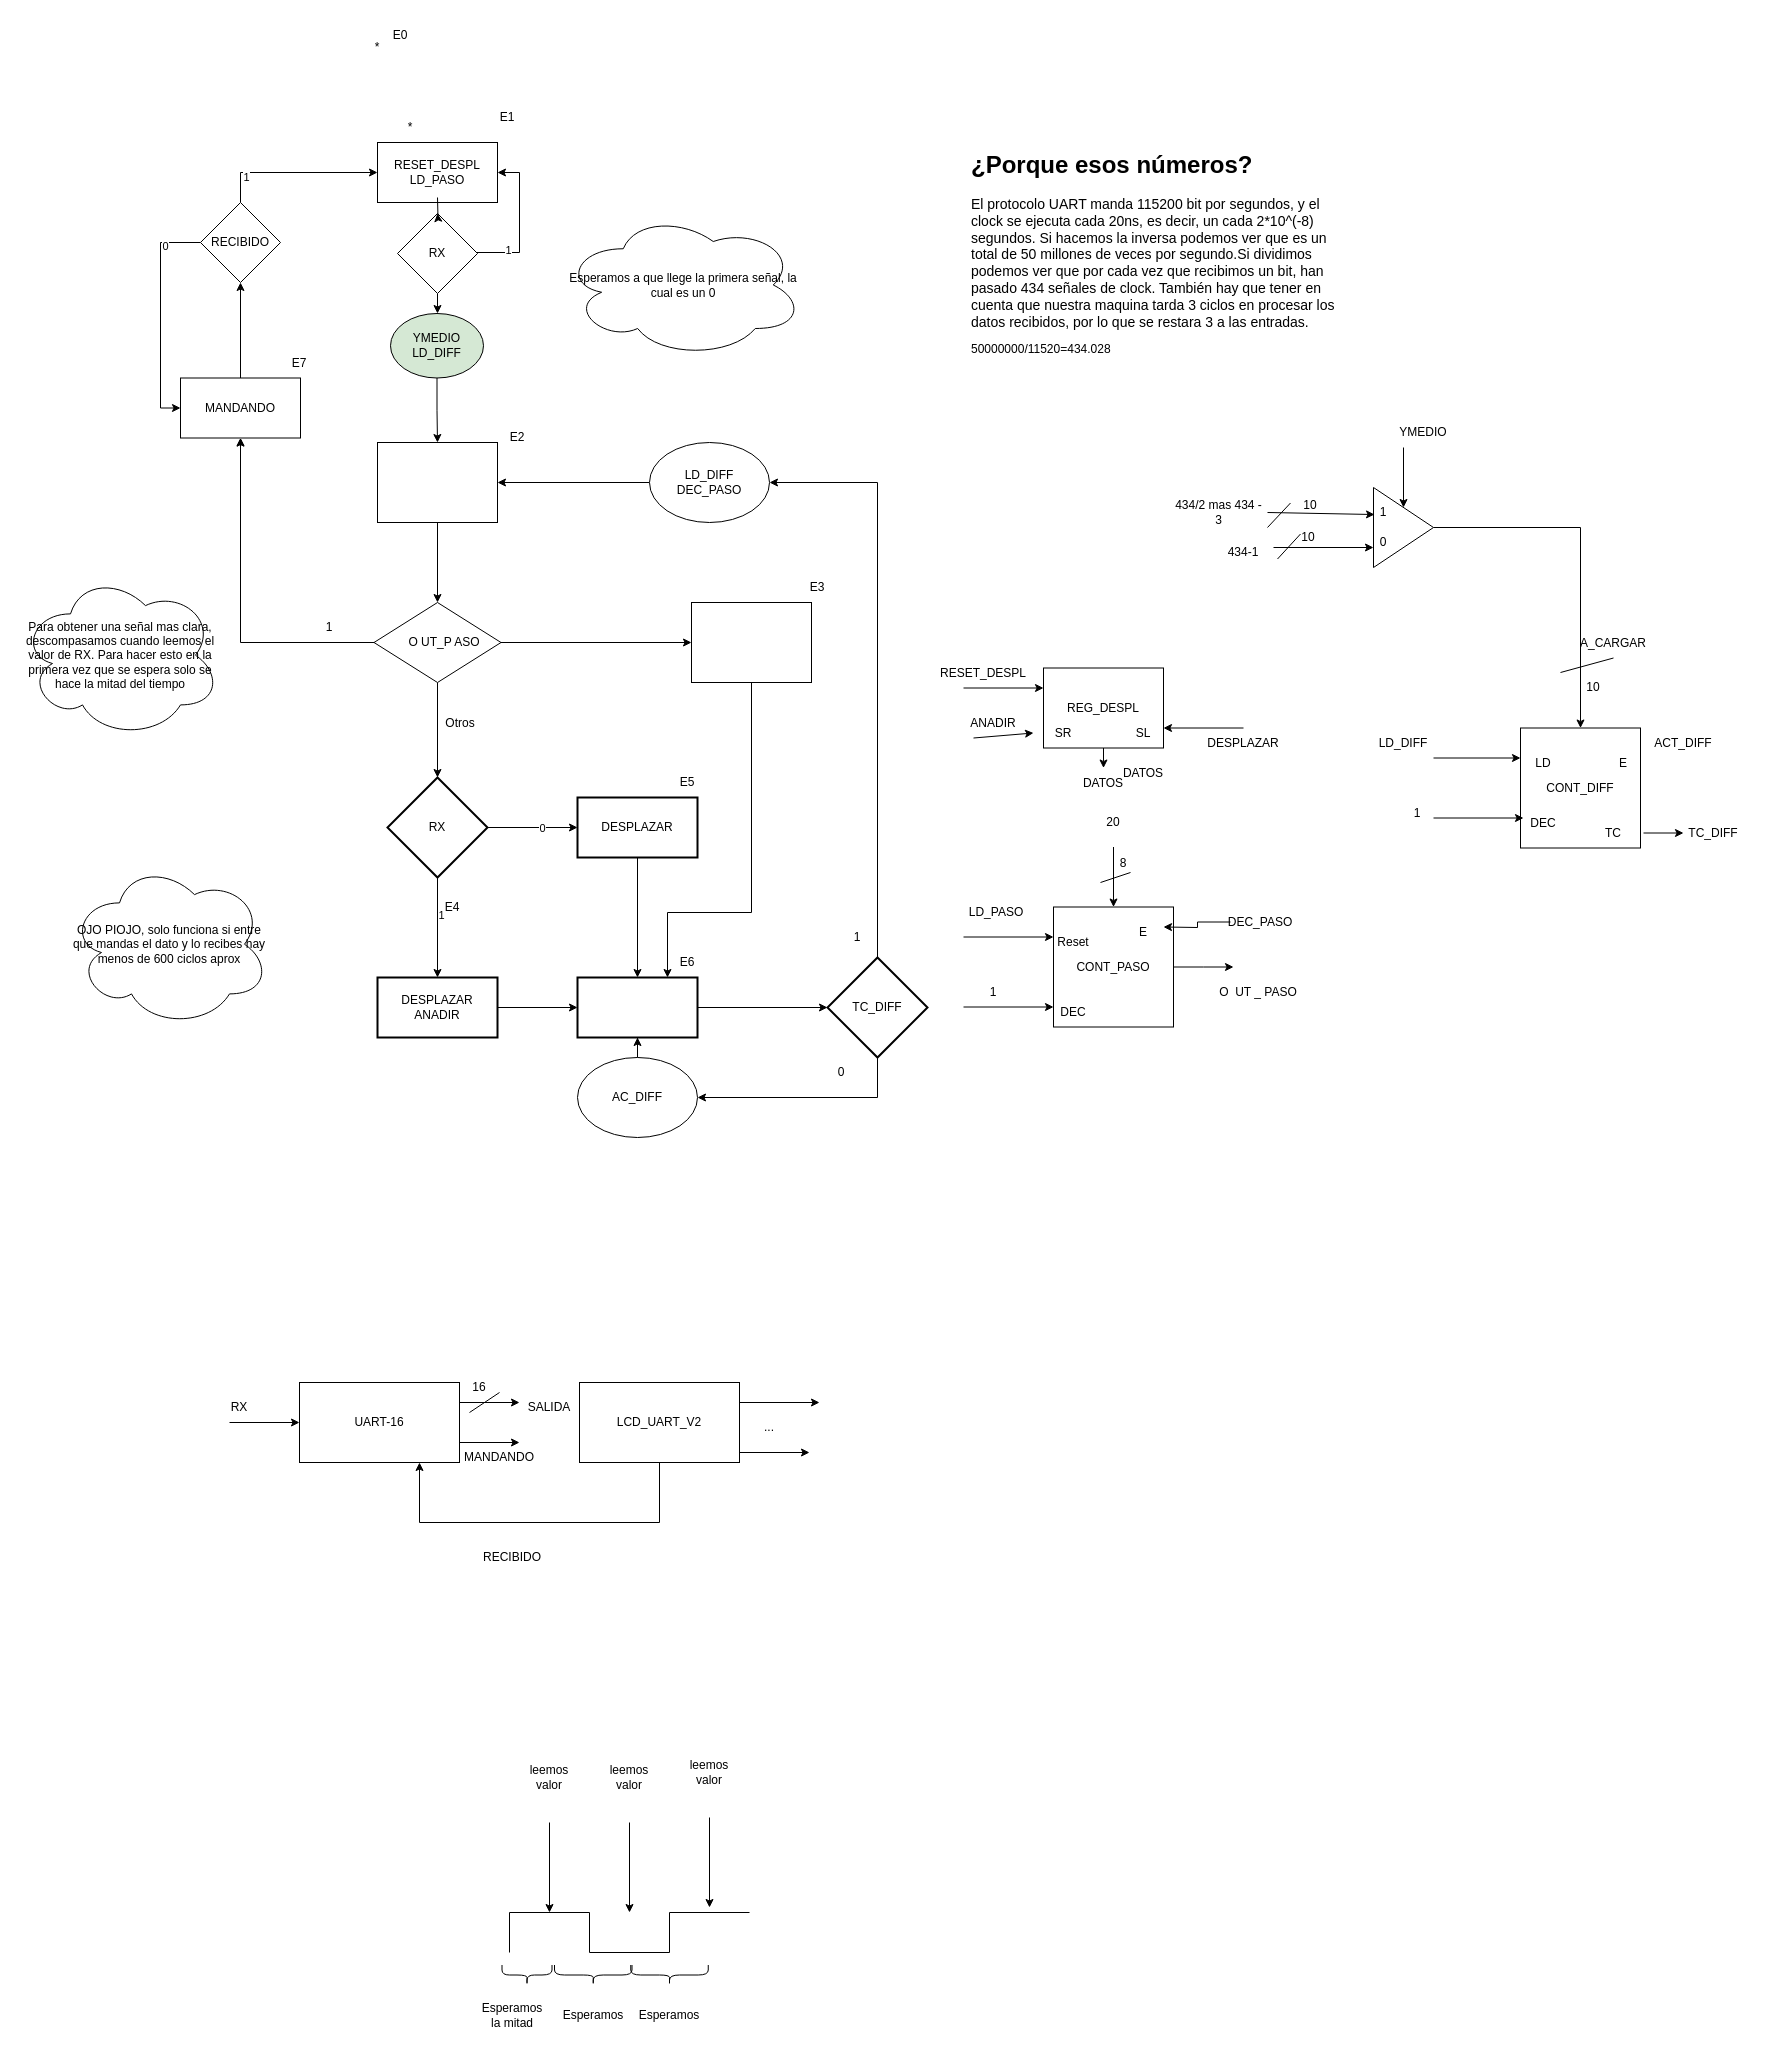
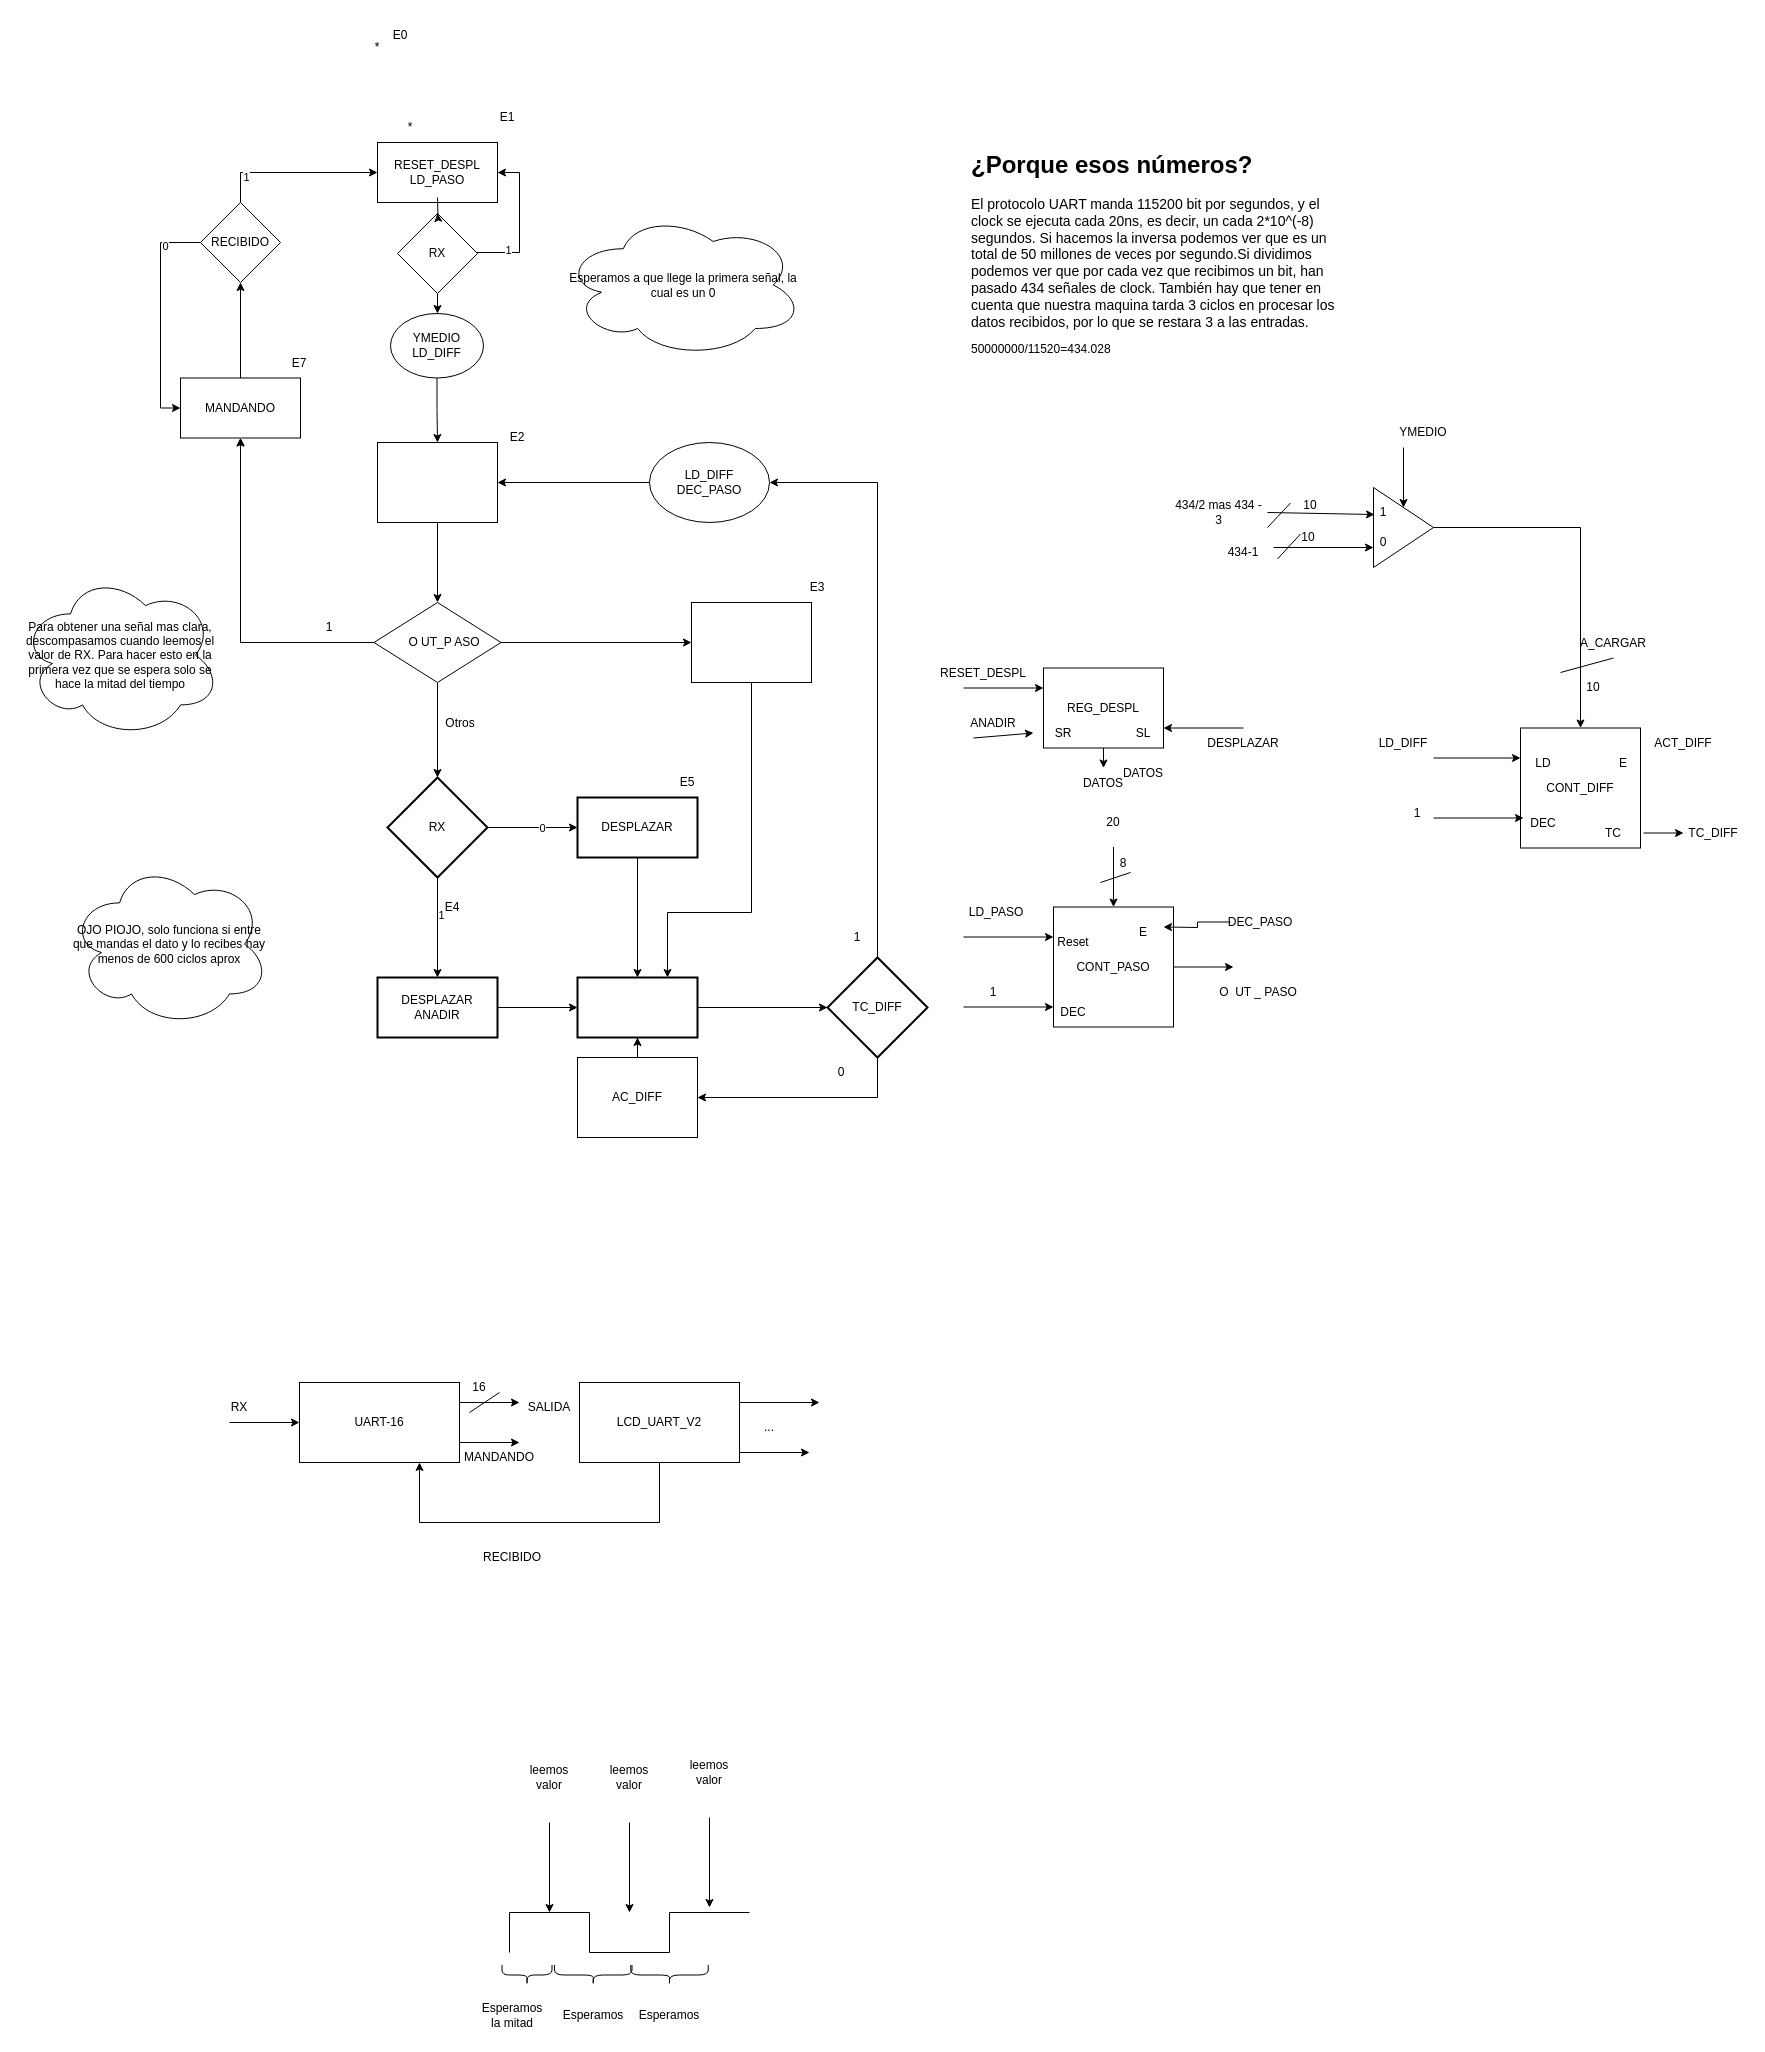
- <mxCell id="145" value="&lt;div&gt;YMEDIO&lt;/div&gt;&lt;div&gt;LD_DIFF&lt;br&gt;&lt;/div&gt;" style="ellipse;whiteSpace=wrap;html=1;fillColor=#d5e8d4;" parent="1" vertex="1"><mxGeometry x="390" y="313" width="93" height="64.5" as="geometry" /></mxCell>
+ <mxCell id="145" value="&lt;div&gt;YMEDIO&lt;/div&gt;&lt;div&gt;LD_DIFF&lt;br&gt;&lt;/div&gt;" style="ellipse;whiteSpace=wrap;html=1;" parent="1" vertex="1"><mxGeometry x="390" y="313" width="93" height="64.5" as="geometry" /></mxCell>
- <mxCell id="100" value="E6" style="text;html=1;strokeColor=none;fillColor=none;align=center;verticalAlign=middle;whiteSpace=wrap;rounded=0;" parent="1" vertex="1"><mxGeometry x="657" y="947" width="60" height="30" as="geometry" /></mxCell>
- <mxCell id="72" value="AC_DIFF" style="ellipse;whiteSpace=wrap;html=1;" parent="1" vertex="1"><mxGeometry x="577" y="1057" width="120" height="80" as="geometry" /></mxCell>
+ <mxCell id="72" value="AC_DIFF" style="whiteSpace=wrap;html=1;rounded=0;" parent="1" vertex="1"><mxGeometry x="577" y="1057" width="120" height="80" as="geometry" /></mxCell>
